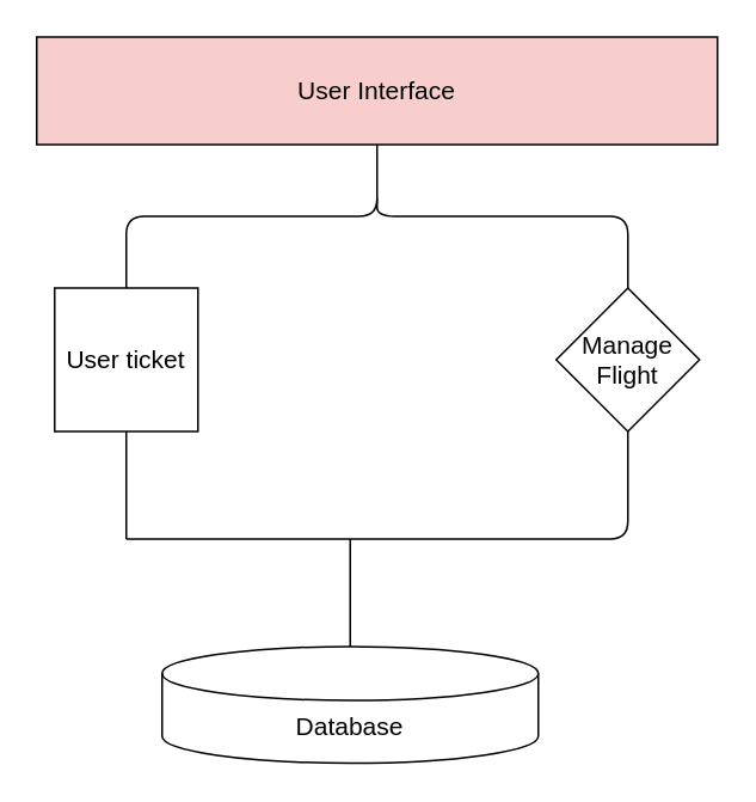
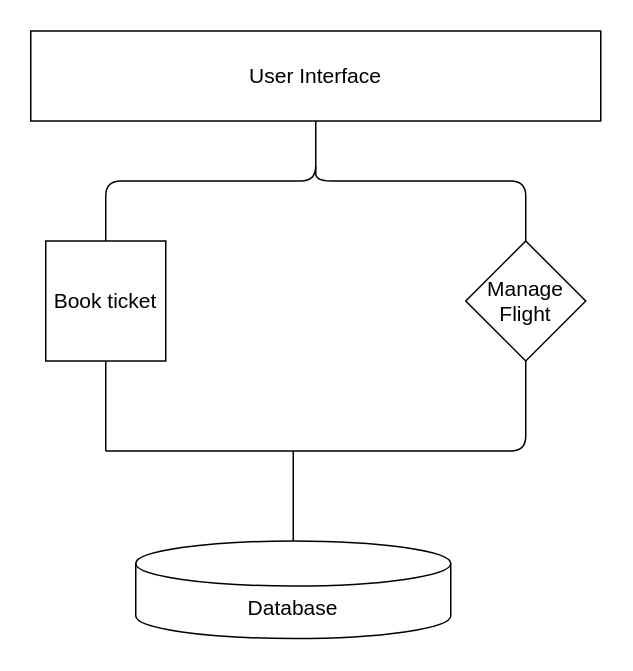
- <mxCell id="3" value="&lt;font style=&quot;font-size: 14px;&quot;&gt;User Interface&lt;/font&gt;" style="rounded=0;whiteSpace=wrap;html=1;fillColor=#f8cecc;" vertex="1" parent="1"><mxGeometry x="20" y="20" width="380" height="60" as="geometry" /></mxCell>
+ <mxCell id="3" value="&lt;font style=&quot;font-size: 14px;&quot;&gt;User Interface&lt;/font&gt;" style="rounded=0;whiteSpace=wrap;html=1;" vertex="1" parent="1"><mxGeometry x="20" y="20" width="380" height="60" as="geometry" /></mxCell>
- <mxCell id="5" value="&lt;font style=&quot;font-size: 14px;&quot;&gt;User ticket&lt;/font&gt;" style="whiteSpace=wrap;html=1;aspect=fixed;" vertex="1" parent="1"><mxGeometry x="30" y="160" width="80" height="80" as="geometry" /></mxCell>
+ <mxCell id="5" value="&lt;font style=&quot;font-size: 14px;&quot;&gt;Book ticket&lt;/font&gt;" style="whiteSpace=wrap;html=1;aspect=fixed;" vertex="1" parent="1"><mxGeometry x="30" y="160" width="80" height="80" as="geometry" /></mxCell>
